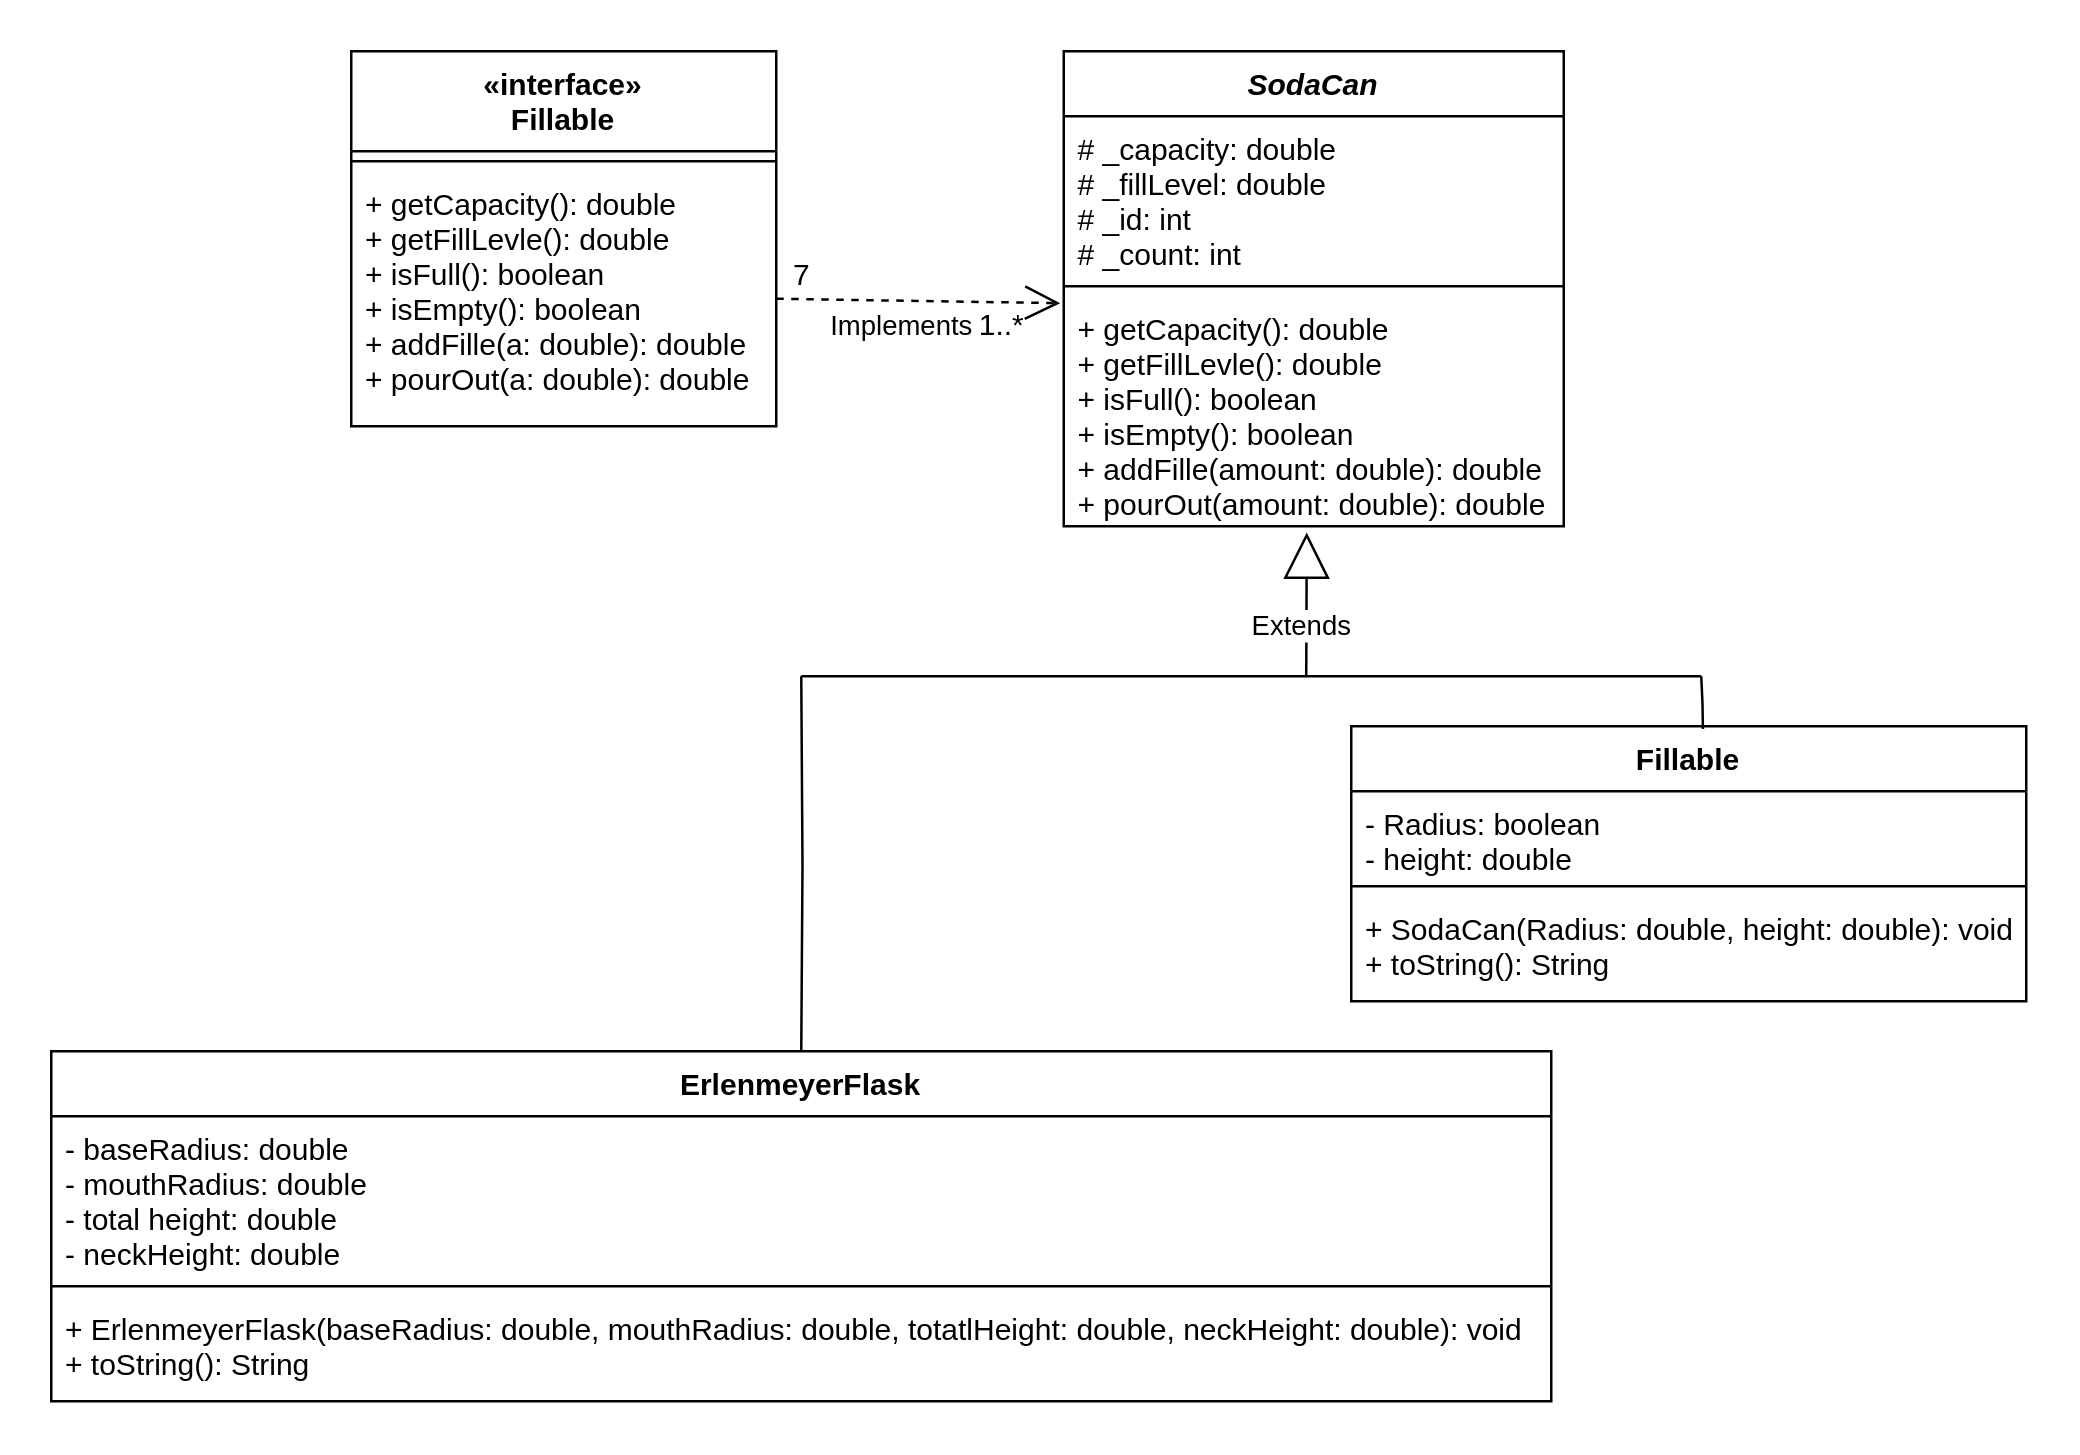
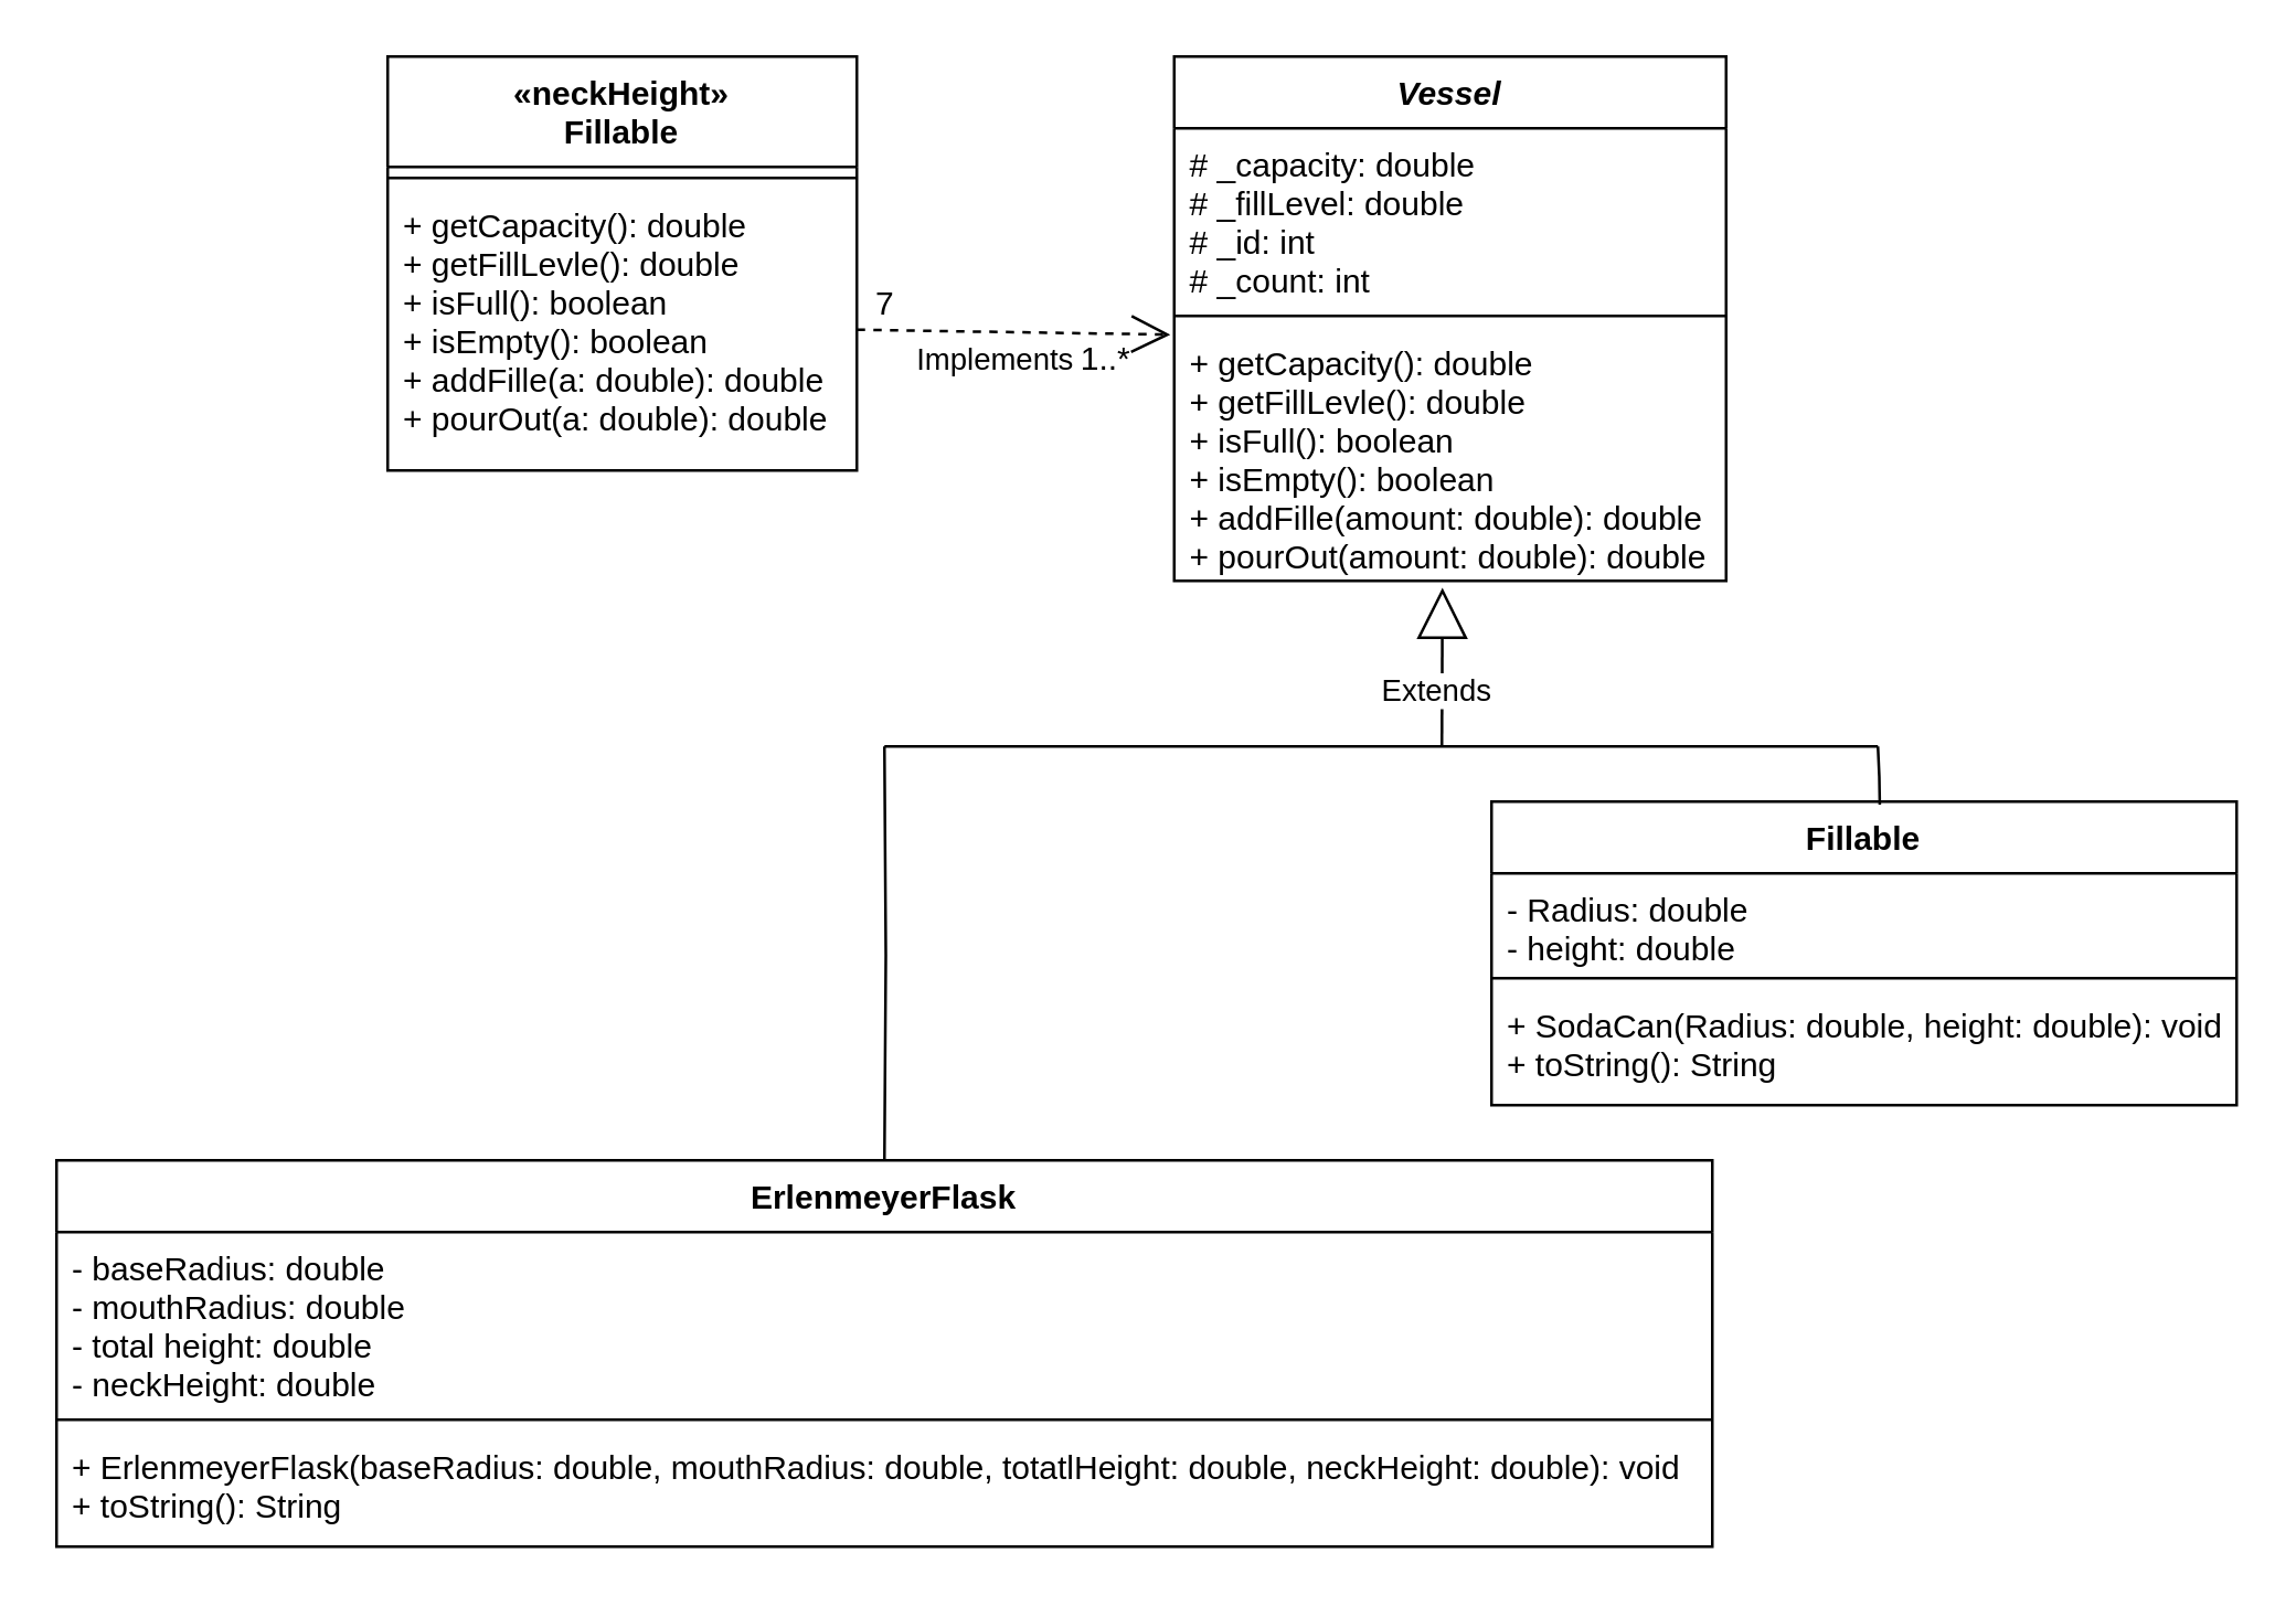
- <mxCell id="2" value="«interface»&#10;Fillable" style="swimlane;fontStyle=1;align=center;verticalAlign=top;childLayout=stackLayout;horizontal=1;startSize=40;horizontalStack=0;resizeParent=1;resizeParentMax=0;resizeLast=0;collapsible=1;marginBottom=0;" vertex="1" parent="1"><mxGeometry x="140" y="20" width="170" height="150" as="geometry" /></mxCell>
+ <mxCell id="2" value="«neckHeight»&#10;Fillable" style="swimlane;fontStyle=1;align=center;verticalAlign=top;childLayout=stackLayout;horizontal=1;startSize=40;horizontalStack=0;resizeParent=1;resizeParentMax=0;resizeLast=0;collapsible=1;marginBottom=0;" vertex="1" parent="1"><mxGeometry x="140" y="20" width="170" height="150" as="geometry" /></mxCell>
- <mxCell id="5" value="SodaCan" style="swimlane;fontStyle=3;align=center;verticalAlign=top;childLayout=stackLayout;horizontal=1;startSize=26;horizontalStack=0;resizeParent=1;resizeParentMax=0;resizeLast=0;collapsible=1;marginBottom=0;" vertex="1" parent="1"><mxGeometry x="425" y="20" width="200" height="190" as="geometry" /></mxCell>
+ <mxCell id="5" value="Vessel" style="swimlane;fontStyle=3;align=center;verticalAlign=top;childLayout=stackLayout;horizontal=1;startSize=26;horizontalStack=0;resizeParent=1;resizeParentMax=0;resizeLast=0;collapsible=1;marginBottom=0;" vertex="1" parent="1"><mxGeometry x="425" y="20" width="200" height="190" as="geometry" /></mxCell>
- <mxCell id="16" value="- Radius: boolean&#10;- height: double" style="text;strokeColor=none;fillColor=none;align=left;verticalAlign=top;spacingLeft=4;spacingRight=4;overflow=hidden;rotatable=0;points=[[0,0.5],[1,0.5]];portConstraint=eastwest;" vertex="1" parent="15"><mxGeometry y="26" width="270" height="34" as="geometry" /></mxCell>
+ <mxCell id="16" value="- Radius: double&#10;- height: double" style="text;strokeColor=none;fillColor=none;align=left;verticalAlign=top;spacingLeft=4;spacingRight=4;overflow=hidden;rotatable=0;points=[[0,0.5],[1,0.5]];portConstraint=eastwest;" vertex="1" parent="15"><mxGeometry y="26" width="270" height="34" as="geometry" /></mxCell>
